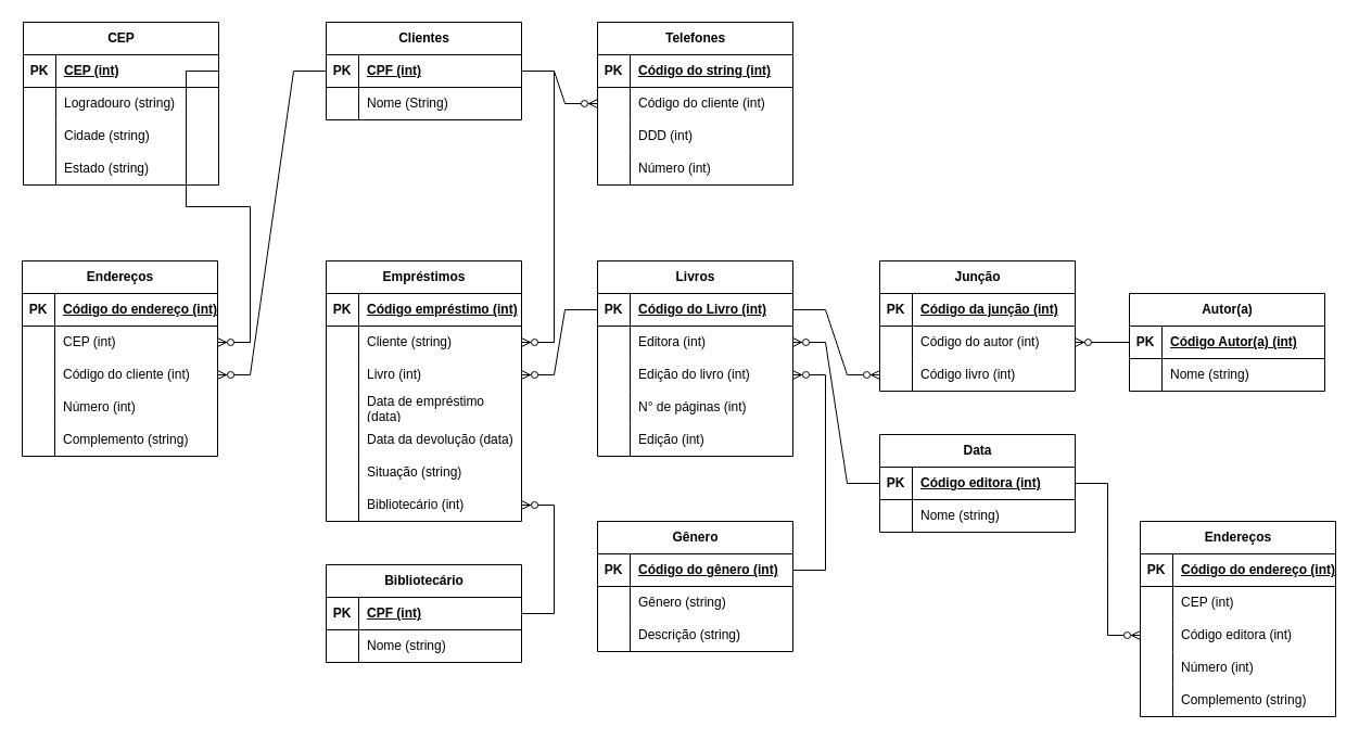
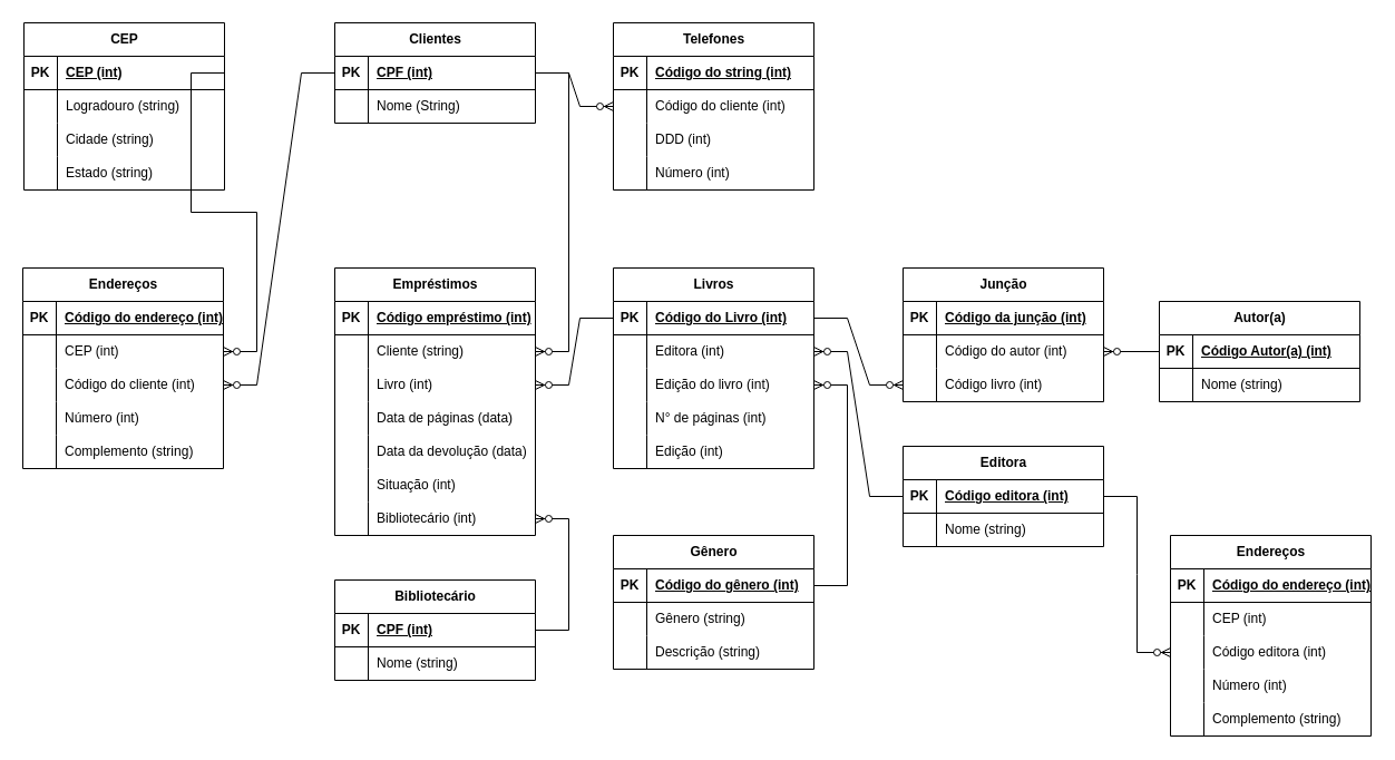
- <mxCell id="37" value="Data de empréstimo (data)" style="shape=partialRectangle;connectable=0;fillColor=none;top=0;left=0;bottom=0;right=0;align=left;spacingLeft=6;overflow=hidden;whiteSpace=wrap;html=1;" vertex="1" parent="35"><mxGeometry x="30" width="150" height="30" as="geometry"><mxRectangle width="150" height="30" as="alternateBounds" /></mxGeometry></mxCell>
+ <mxCell id="37" value="Data de páginas (data)" style="shape=partialRectangle;connectable=0;fillColor=none;top=0;left=0;bottom=0;right=0;align=left;spacingLeft=6;overflow=hidden;whiteSpace=wrap;html=1;" vertex="1" parent="35"><mxGeometry x="30" width="150" height="30" as="geometry"><mxRectangle width="150" height="30" as="alternateBounds" /></mxGeometry></mxCell>
- <mxCell id="120" value="Data" style="shape=table;startSize=30;container=1;collapsible=1;childLayout=tableLayout;fixedRows=1;rowLines=0;fontStyle=1;align=center;resizeLast=1;html=1;" vertex="1" parent="1"><mxGeometry x="810" y="400" width="180" height="90" as="geometry" /></mxCell>
+ <mxCell id="120" value="Editora" style="shape=table;startSize=30;container=1;collapsible=1;childLayout=tableLayout;fixedRows=1;rowLines=0;fontStyle=1;align=center;resizeLast=1;html=1;" vertex="1" parent="1"><mxGeometry x="810" y="400" width="180" height="90" as="geometry" /></mxCell>
- <mxCell id="43" value="Situação (string)" style="shape=partialRectangle;connectable=0;fillColor=none;top=0;left=0;bottom=0;right=0;align=left;spacingLeft=6;overflow=hidden;whiteSpace=wrap;html=1;" vertex="1" parent="41"><mxGeometry x="30" width="150" height="30" as="geometry"><mxRectangle width="150" height="30" as="alternateBounds" /></mxGeometry></mxCell>
+ <mxCell id="43" value="Situação (int)" style="shape=partialRectangle;connectable=0;fillColor=none;top=0;left=0;bottom=0;right=0;align=left;spacingLeft=6;overflow=hidden;whiteSpace=wrap;html=1;" vertex="1" parent="41"><mxGeometry x="30" width="150" height="30" as="geometry"><mxRectangle width="150" height="30" as="alternateBounds" /></mxGeometry></mxCell>
